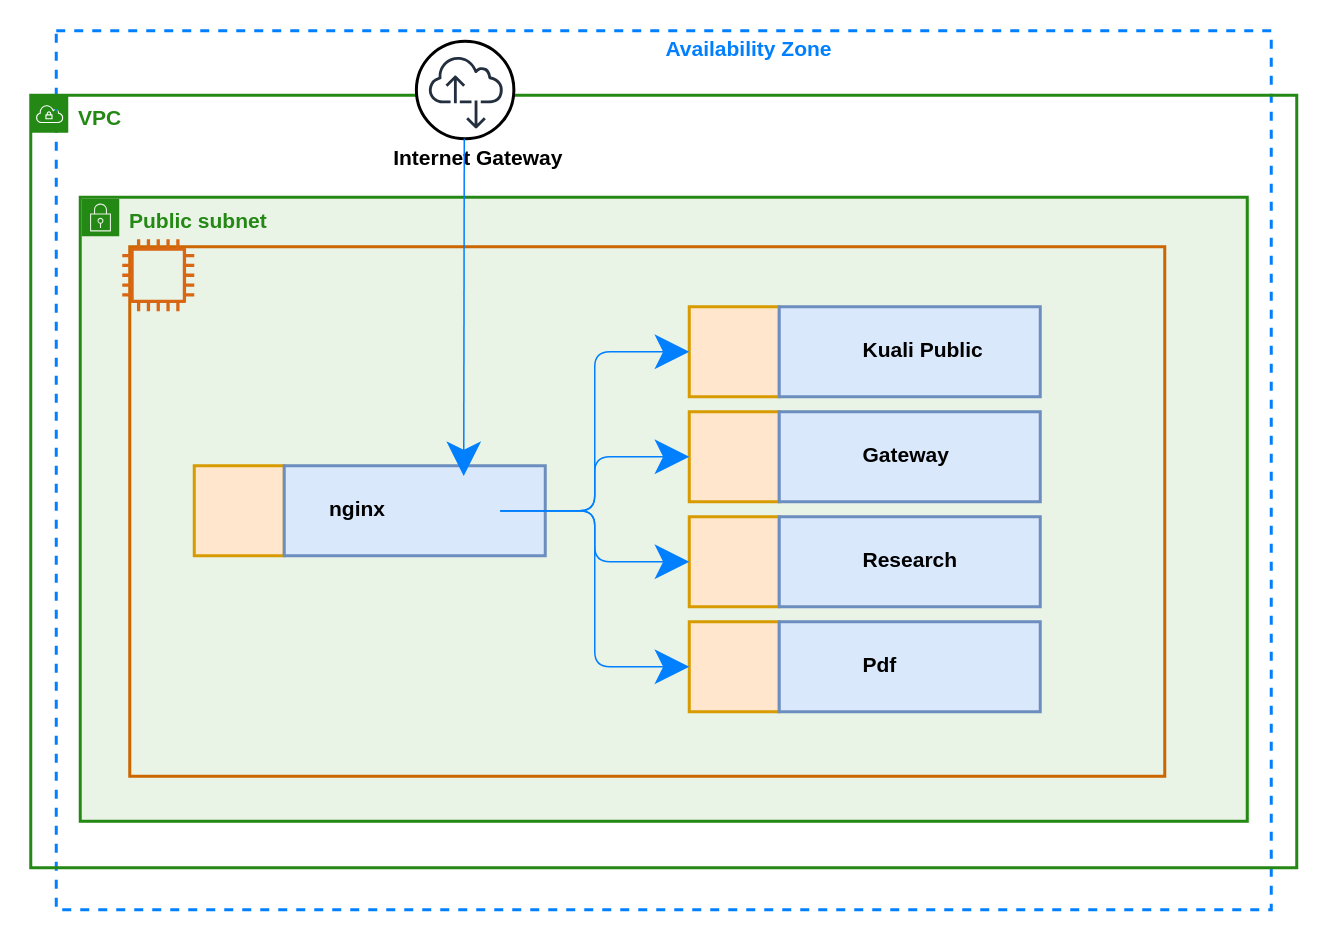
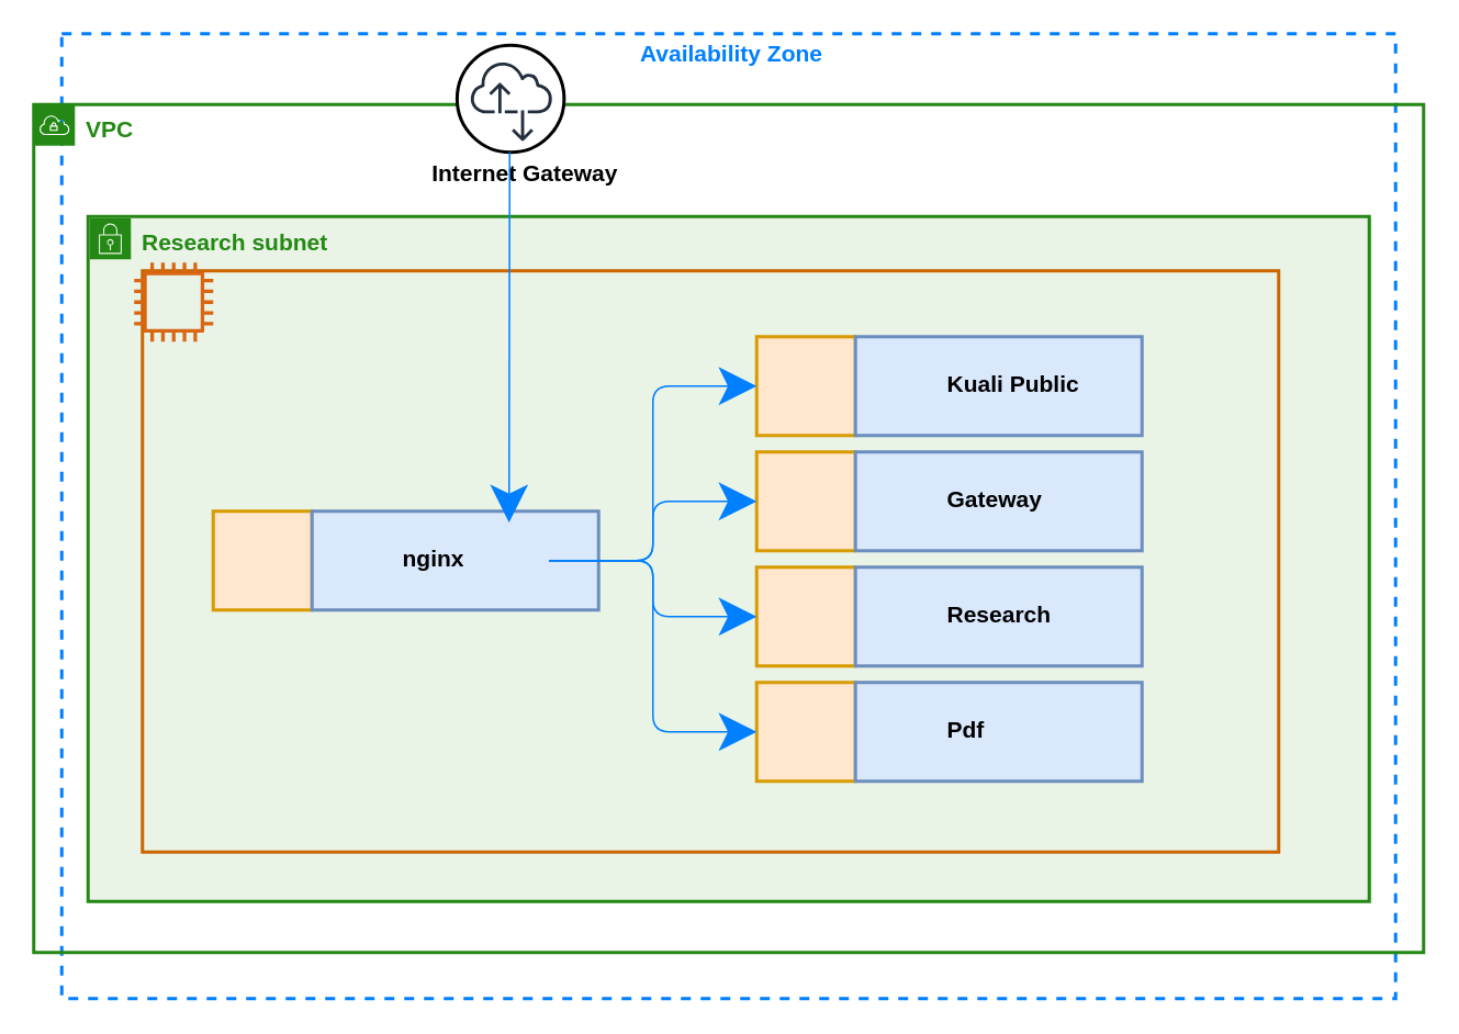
- <mxCell id="58" value="&lt;font style=&quot;font-size: 14px&quot; color=&quot;#007fff&quot;&gt;&lt;b&gt;Availability Zone&lt;/b&gt;&lt;/font&gt;" style="text;html=1;strokeColor=none;fillColor=none;align=center;verticalAlign=middle;whiteSpace=wrap;rounded=0;dashed=1;" vertex="1" parent="1"><mxGeometry x="430" y="22" width="138" height="20" as="geometry" /></mxCell>
+ <mxCell id="58" value="&lt;font style=&quot;font-size: 14px&quot; color=&quot;#007fff&quot;&gt;&lt;b&gt;Availability Zone&lt;/b&gt;&lt;/font&gt;" style="text;html=1;strokeColor=none;fillColor=none;align=center;verticalAlign=middle;whiteSpace=wrap;rounded=0;dashed=1;" vertex="1" parent="1"><mxGeometry x="375" y="22" width="138" height="20" as="geometry" /></mxCell>
- <mxCell id="4" value="Public subnet" style="points=[[0,0],[0.25,0],[0.5,0],[0.75,0],[1,0],[1,0.25],[1,0.5],[1,0.75],[1,1],[0.75,1],[0.5,1],[0.25,1],[0,1],[0,0.75],[0,0.5],[0,0.25]];outlineConnect=0;gradientColor=none;html=1;whiteSpace=wrap;fontSize=14;fontStyle=1;shape=mxgraph.aws4.group;grIcon=mxgraph.aws4.group_security_group;grStroke=0;strokeColor=#248814;fillColor=#E9F3E6;verticalAlign=top;align=left;spacingLeft=30;fontColor=#248814;dashed=0;strokeWidth=1;perimeterSpacing=0;labelBorderColor=none;" parent="1" vertex="1"><mxGeometry x="54" y="132" width="779" height="416" as="geometry" /></mxCell>
+ <mxCell id="4" value="Research subnet" style="points=[[0,0],[0.25,0],[0.5,0],[0.75,0],[1,0],[1,0.25],[1,0.5],[1,0.75],[1,1],[0.75,1],[0.5,1],[0.25,1],[0,1],[0,0.75],[0,0.5],[0,0.25]];outlineConnect=0;gradientColor=none;html=1;whiteSpace=wrap;fontSize=14;fontStyle=1;shape=mxgraph.aws4.group;grIcon=mxgraph.aws4.group_security_group;grStroke=0;strokeColor=#248814;fillColor=#E9F3E6;verticalAlign=top;align=left;spacingLeft=30;fontColor=#248814;dashed=0;strokeWidth=1;perimeterSpacing=0;labelBorderColor=none;" parent="1" vertex="1"><mxGeometry x="54" y="132" width="779" height="416" as="geometry" /></mxCell>
- <mxCell id="13" value="&lt;font style=&quot;font-size: 14px&quot;&gt;&lt;b&gt;nginx&lt;/b&gt;&lt;/font&gt;" style="text;html=1;strokeColor=none;fillColor=none;align=center;verticalAlign=middle;whiteSpace=wrap;rounded=0;strokeWidth=2;" parent="8" vertex="1"><mxGeometry x="81" y="14" width="40" height="20" as="geometry" /></mxCell>
+ <mxCell id="13" value="&lt;font style=&quot;font-size: 14px&quot;&gt;&lt;b&gt;nginx&lt;/b&gt;&lt;/font&gt;" style="text;html=1;strokeColor=none;fillColor=none;align=center;verticalAlign=middle;whiteSpace=wrap;rounded=0;strokeWidth=2;" parent="8" vertex="1"><mxGeometry x="106" y="14" width="40" height="20" as="geometry" /></mxCell>
